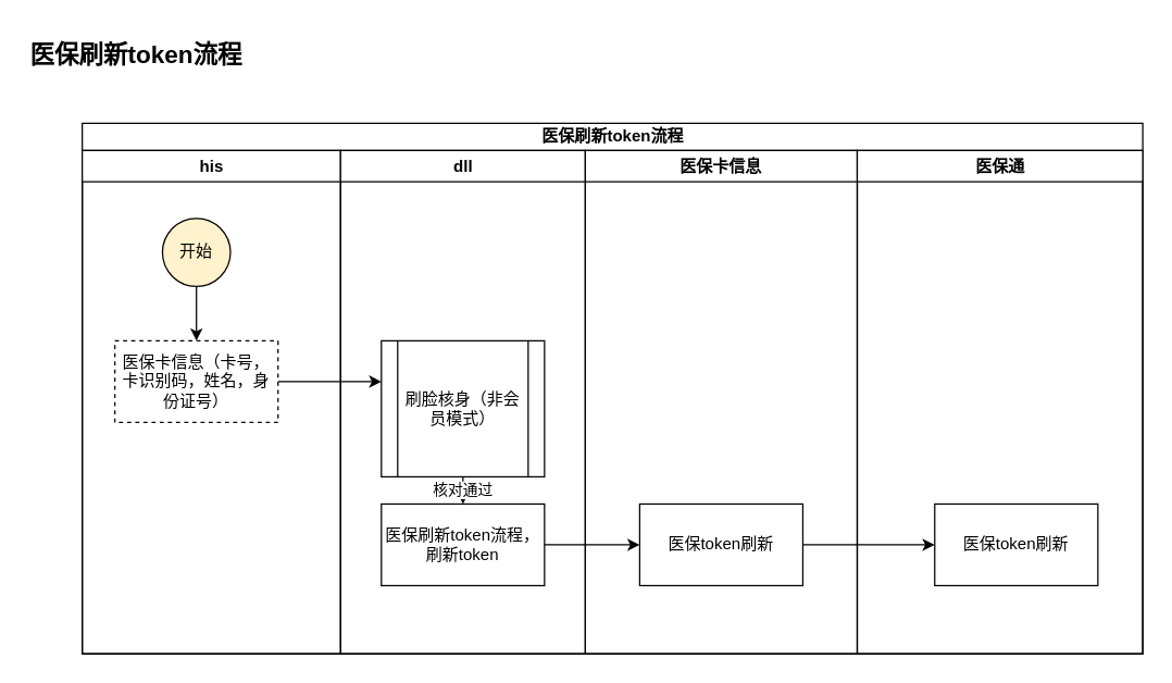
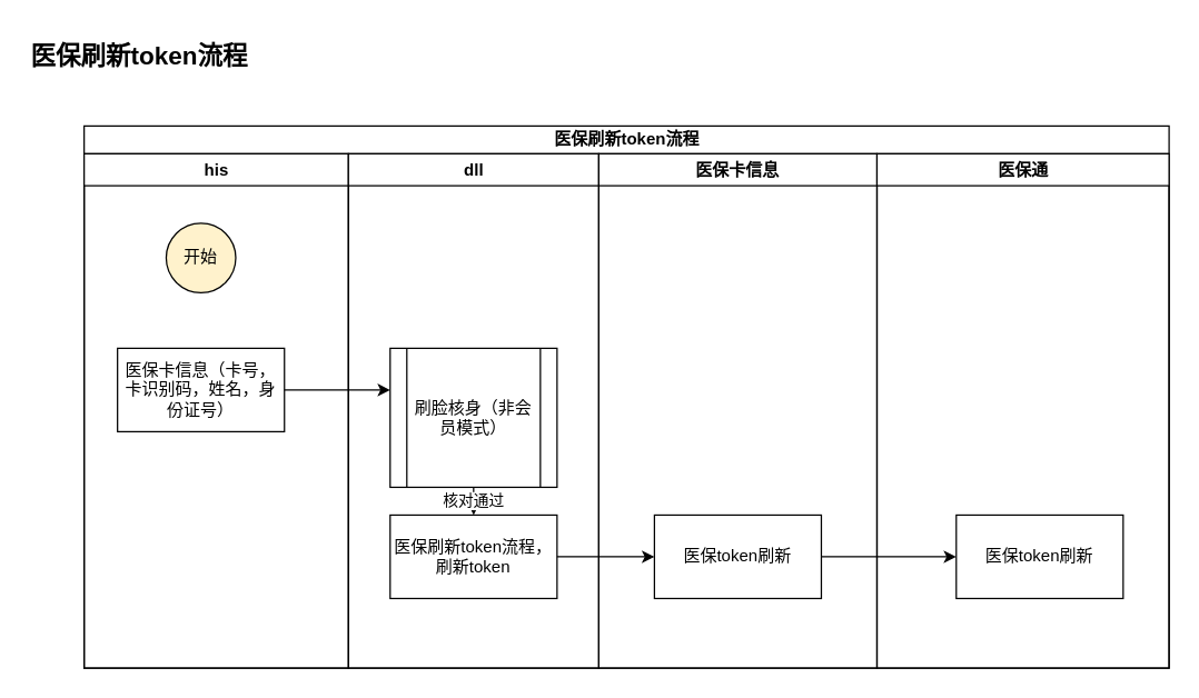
- <mxCell id="4" style="edgeStyle=orthogonalEdgeStyle;rounded=0;orthogonalLoop=1;jettySize=auto;html=1;exitX=0.5;exitY=1;exitDx=0;exitDy=0;entryX=0.5;entryY=0;entryDx=0;entryDy=0;" edge="1" parent="3" source="5" target="6"><mxGeometry relative="1" as="geometry" /></mxCell>
- <mxCell id="6" value="医保卡信息（卡号，卡识别码，姓名，身份证号）" style="rounded=0;whiteSpace=wrap;html=1;dashed=1;" vertex="1" parent="3"><mxGeometry x="24" y="140" width="120" height="60" as="geometry" /></mxCell>
+ <mxCell id="6" value="医保卡信息（卡号，卡识别码，姓名，身份证号）" style="rounded=0;whiteSpace=wrap;html=1;" vertex="1" parent="3"><mxGeometry x="24" y="140" width="120" height="60" as="geometry" /></mxCell>
